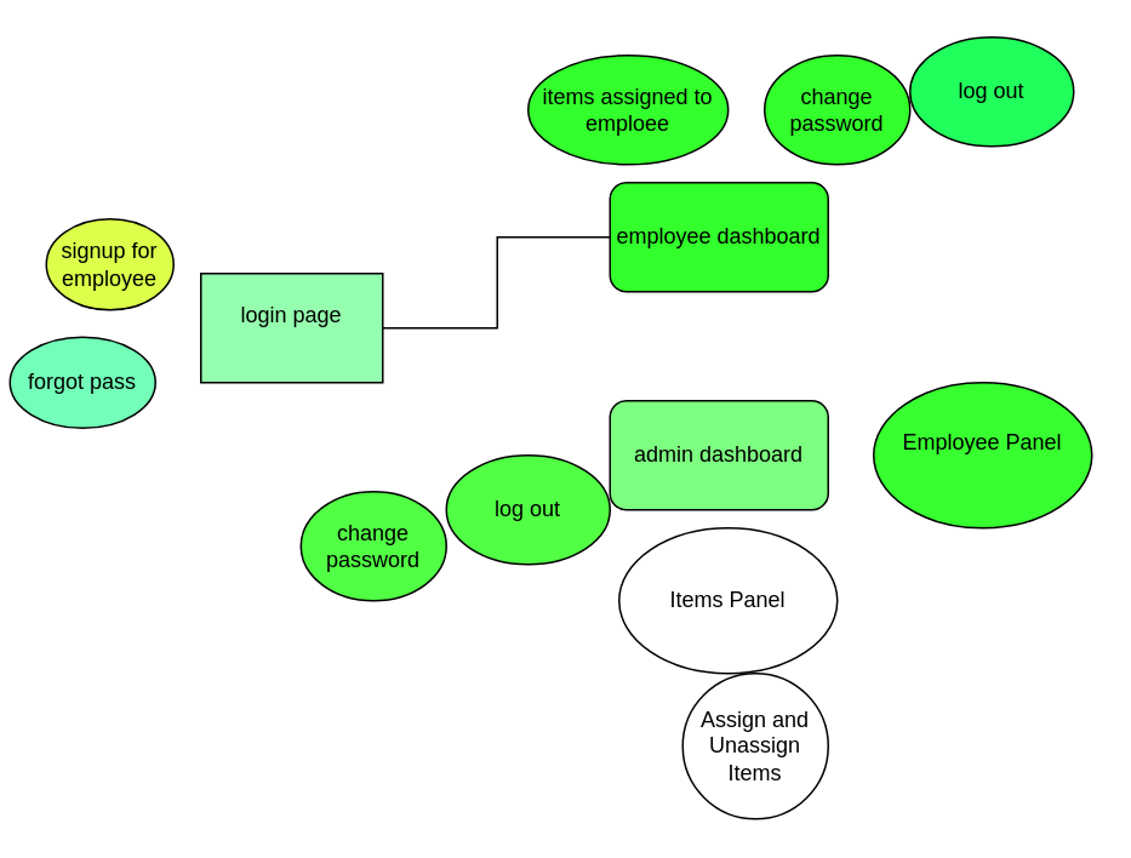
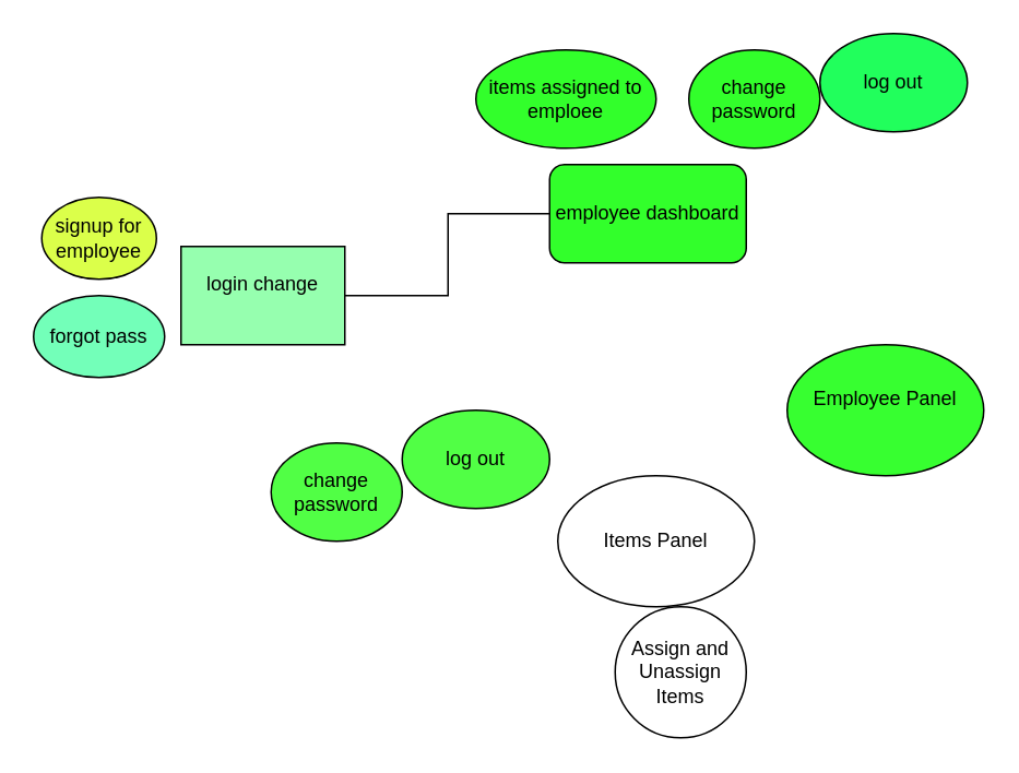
- <mxCell id="3" value="login page&lt;div&gt;&lt;br&gt;&lt;/div&gt;" style="rounded=0;whiteSpace=wrap;html=1;fillColor=#96FFAF;" vertex="1" parent="1"><mxGeometry x="110" y="150" width="100" height="60" as="geometry" /></mxCell>
+ <mxCell id="3" value="login change&lt;div&gt;&lt;br&gt;&lt;/div&gt;" style="rounded=0;whiteSpace=wrap;html=1;fillColor=#96FFAF;" vertex="1" parent="1"><mxGeometry x="110" y="150" width="100" height="60" as="geometry" /></mxCell>
- <mxCell id="5" value="forgot pass" style="ellipse;whiteSpace=wrap;html=1;fillColor=#73FFB9;" vertex="1" parent="1"><mxGeometry x="5" y="185" width="80" height="50" as="geometry" /></mxCell>
+ <mxCell id="5" value="forgot pass" style="ellipse;whiteSpace=wrap;html=1;fillColor=#73FFB9;" vertex="1" parent="1"><mxGeometry x="20" y="180" width="80" height="50" as="geometry" /></mxCell>
- <mxCell id="10" value="admin dashboard" style="rounded=1;whiteSpace=wrap;html=1;fillColor=#7DFF81;" vertex="1" parent="1"><mxGeometry x="335" y="220" width="120" height="60" as="geometry" /></mxCell>
